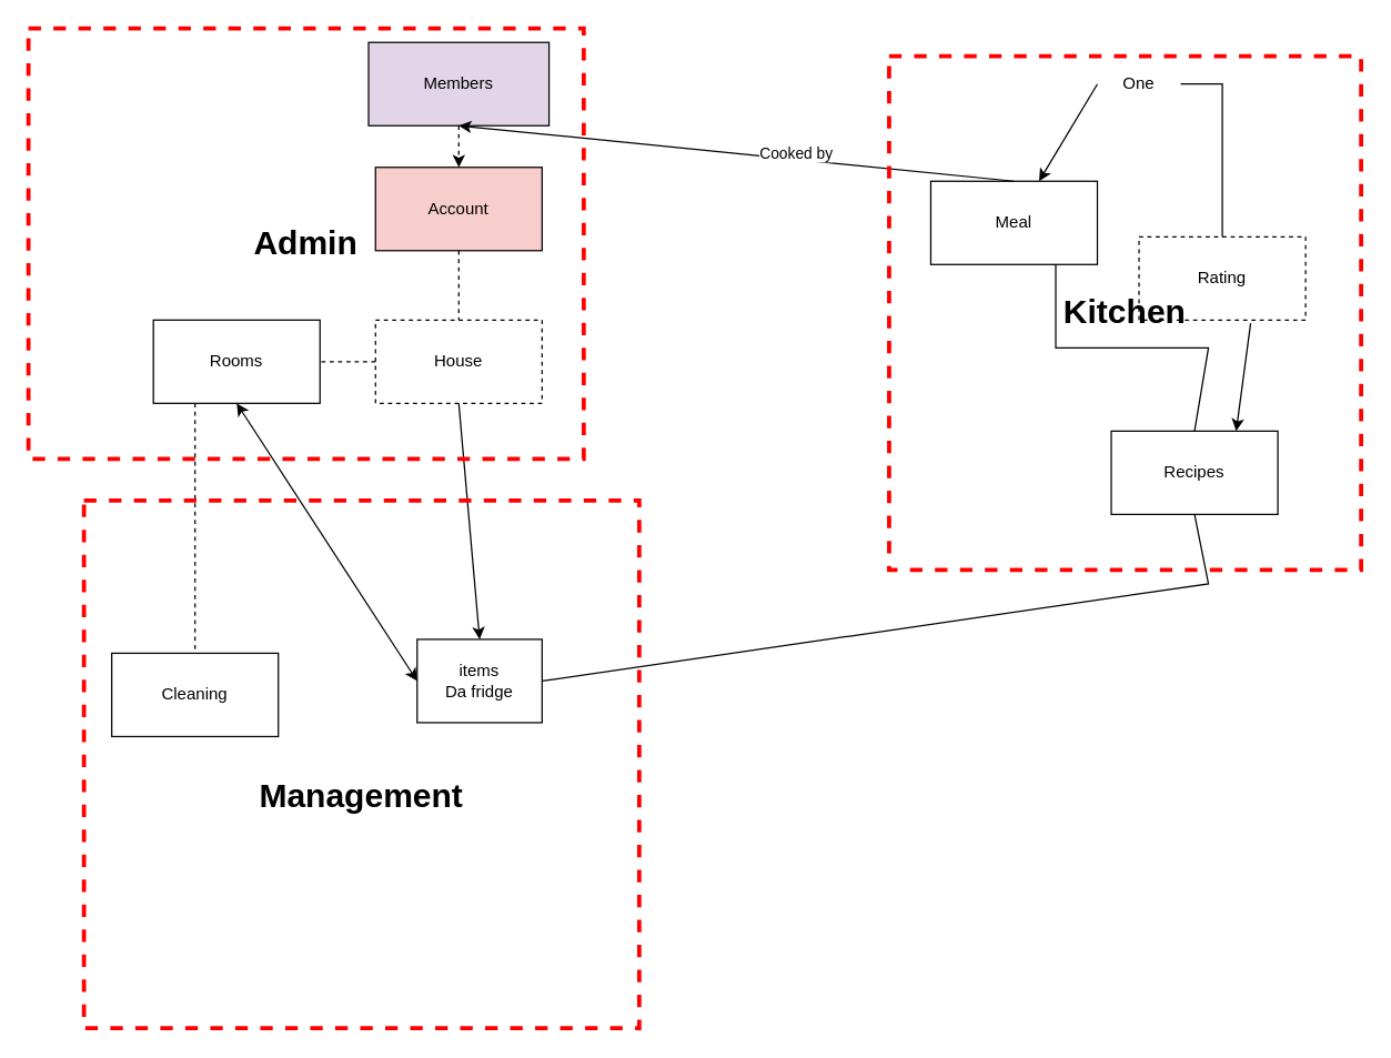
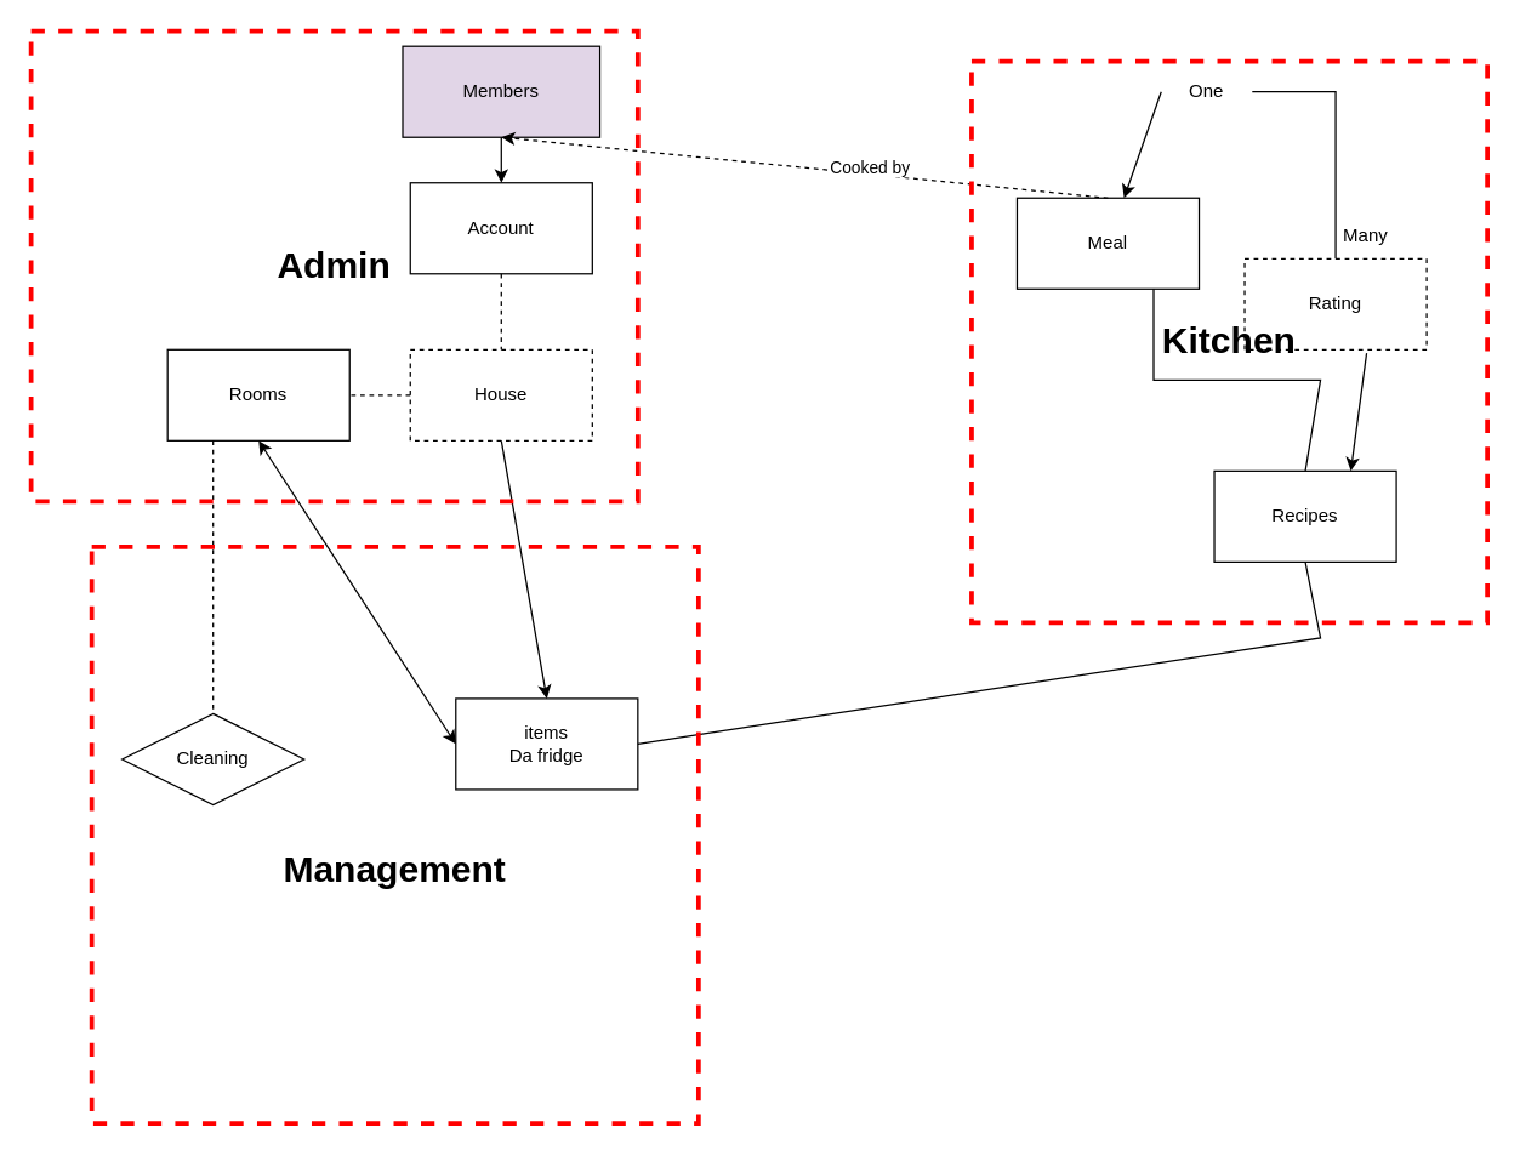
- <mxCell id="20" value="One" style="text;html=1;strokeColor=none;fillColor=none;align=center;verticalAlign=middle;whiteSpace=wrap;rounded=0;dashed=1;" parent="1" vertex="1"><mxGeometry x="790" y="45" width="60" height="30" as="geometry" /></mxCell>
+ <mxCell id="20" value="One" style="text;html=1;strokeColor=none;fillColor=none;align=center;verticalAlign=middle;whiteSpace=wrap;rounded=0;dashed=1;" parent="1" vertex="1"><mxGeometry x="765" y="45" width="60" height="30" as="geometry" /></mxCell>
- <mxCell id="23" value="" style="endArrow=classic;html=1;rounded=0;entryX=0.5;entryY=1;entryDx=0;entryDy=0;exitX=0.5;exitY=0;exitDx=0;exitDy=0;" parent="1" source="7" target="3" edge="1"><mxGeometry width="50" height="50" relative="1" as="geometry"><mxPoint x="630" y="280" as="sourcePoint" /><mxPoint x="680" y="230" as="targetPoint" /></mxGeometry></mxCell>
+ <mxCell id="23" value="" style="endArrow=classic;html=1;rounded=0;entryX=0.5;entryY=1;entryDx=0;entryDy=0;exitX=0.5;exitY=0;exitDx=0;exitDy=0;dashed=1;" parent="1" source="7" target="3" edge="1"><mxGeometry width="50" height="50" relative="1" as="geometry"><mxPoint x="630" y="280" as="sourcePoint" /><mxPoint x="680" y="230" as="targetPoint" /></mxGeometry></mxCell>
- <mxCell id="26" value="" style="endArrow=classic;html=1;rounded=0;exitX=0.5;exitY=1;exitDx=0;exitDy=0;entryX=0.5;entryY=0;entryDx=0;entryDy=0;dashed=1;" edge="1" parent="1" source="3" target="2"><mxGeometry width="50" height="50" relative="1" as="geometry"><mxPoint x="510" y="330" as="sourcePoint" /><mxPoint x="560" y="280" as="targetPoint" /></mxGeometry></mxCell>
+ <mxCell id="26" value="" style="endArrow=classic;html=1;rounded=0;exitX=0.5;exitY=1;exitDx=0;exitDy=0;entryX=0.5;entryY=0;entryDx=0;entryDy=0;" edge="1" parent="1" source="3" target="2"><mxGeometry width="50" height="50" relative="1" as="geometry"><mxPoint x="510" y="330" as="sourcePoint" /><mxPoint x="560" y="280" as="targetPoint" /></mxGeometry></mxCell>
- <mxCell id="2" value="Account" style="rounded=0;whiteSpace=wrap;html=1;fillColor=#f8cecc;" parent="1" vertex="1"><mxGeometry x="270" y="120" width="120" height="60" as="geometry" /></mxCell>
+ <mxCell id="2" value="Account" style="rounded=0;whiteSpace=wrap;html=1;" parent="1" vertex="1"><mxGeometry x="270" y="120" width="120" height="60" as="geometry" /></mxCell>
+ <mxCell id="13" value="Many" style="text;html=1;strokeColor=none;fillColor=none;align=center;verticalAlign=middle;whiteSpace=wrap;rounded=0;dashed=1;" parent="1" vertex="1"><mxGeometry x="870" y="140" width="60" height="30" as="geometry" /></mxCell>
- <mxCell id="4" value="items&lt;br&gt;Da fridge" style="rounded=0;whiteSpace=wrap;html=1;" parent="1" vertex="1"><mxGeometry x="300" y="460" width="90" height="60" as="geometry" /></mxCell>
+ <mxCell id="4" value="items&lt;br&gt;Da fridge" style="rounded=0;whiteSpace=wrap;html=1;" parent="1" vertex="1"><mxGeometry x="300" y="460" width="120" height="60" as="geometry" /></mxCell>
- <mxCell id="5" value="Cleaning" style="rounded=0;whiteSpace=wrap;html=1;" parent="1" vertex="1"><mxGeometry x="80" y="470" width="120" height="60" as="geometry" /></mxCell>
+ <mxCell id="5" value="Cleaning" style="rhombus;whiteSpace=wrap;html=1;" parent="1" vertex="1"><mxGeometry x="80" y="470" width="120" height="60" as="geometry" /></mxCell>
